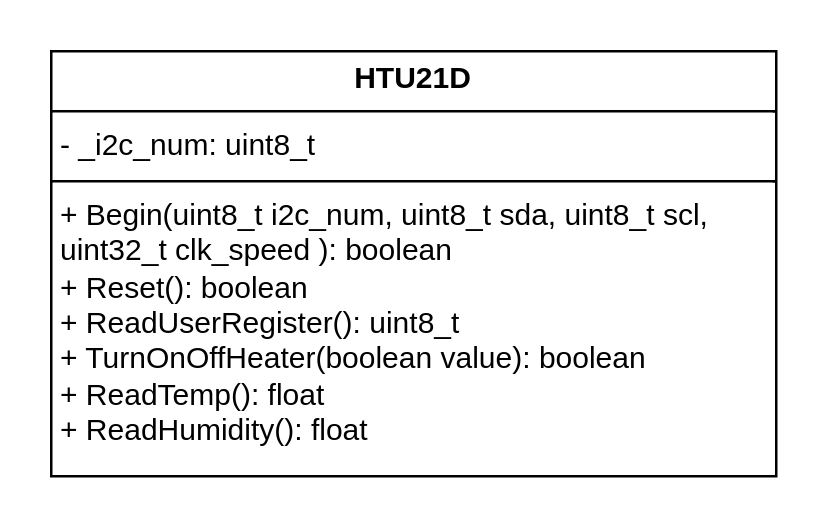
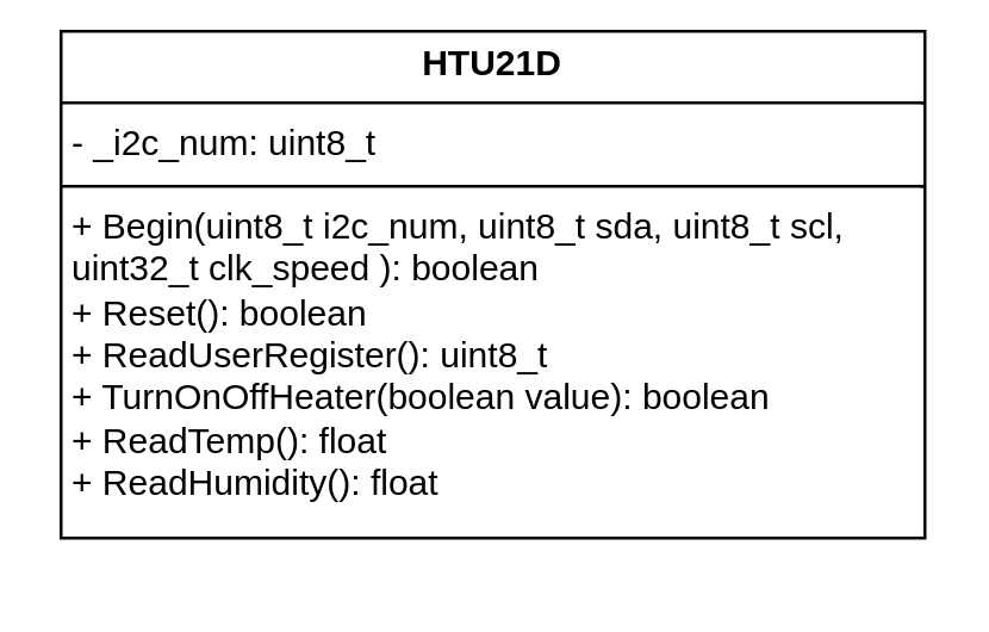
- <mxCell id="2" value="&lt;p style=&quot;margin:0px;margin-top:4px;text-align:center;&quot;&gt;&lt;b&gt;HTU21D&lt;/b&gt;&lt;/p&gt;&lt;hr size=&quot;1&quot; style=&quot;border-style:solid;&quot;&gt;&lt;p style=&quot;margin:0px;margin-left:4px;&quot;&gt;- _i2c_num: uint8_t&lt;/p&gt;&lt;hr size=&quot;1&quot; style=&quot;border-style:solid;&quot;&gt;&lt;p style=&quot;margin:0px;margin-left:4px;&quot;&gt;+ Begin(uint8_t i2c_num, uint8_t sda, uint8_t scl, uint32_t clk_speed ): boolean&lt;/p&gt;&lt;p style=&quot;margin:0px;margin-left:4px;&quot;&gt;+ Reset(): boolean&lt;/p&gt;&lt;p style=&quot;margin:0px;margin-left:4px;&quot;&gt;+ ReadUserRegister(): uint8_t&lt;/p&gt;&lt;p style=&quot;margin:0px;margin-left:4px;&quot;&gt;+ TurnOnOffHeater(boolean value): boolean&lt;/p&gt;&lt;p style=&quot;margin:0px;margin-left:4px;&quot;&gt;+ ReadTemp(): float&lt;/p&gt;&lt;p style=&quot;margin:0px;margin-left:4px;&quot;&gt;+ ReadHumidity(): float&lt;/p&gt;" style="verticalAlign=top;align=left;overflow=fill;html=1;whiteSpace=wrap;" vertex="1" parent="1"><mxGeometry x="20" y="20" width="290" height="170" as="geometry" /></mxCell>
+ <mxCell id="2" value="&lt;p style=&quot;margin:0px;margin-top:4px;text-align:center;&quot;&gt;&lt;b&gt;HTU21D&lt;/b&gt;&lt;/p&gt;&lt;hr size=&quot;1&quot; style=&quot;border-style:solid;&quot;&gt;&lt;p style=&quot;margin:0px;margin-left:4px;&quot;&gt;- _i2c_num: uint8_t&lt;/p&gt;&lt;hr size=&quot;1&quot; style=&quot;border-style:solid;&quot;&gt;&lt;p style=&quot;margin:0px;margin-left:4px;&quot;&gt;+ Begin(uint8_t i2c_num, uint8_t sda, uint8_t scl, uint32_t clk_speed ): boolean&lt;/p&gt;&lt;p style=&quot;margin:0px;margin-left:4px;&quot;&gt;+ Reset(): boolean&lt;/p&gt;&lt;p style=&quot;margin:0px;margin-left:4px;&quot;&gt;+ ReadUserRegister(): uint8_t&lt;/p&gt;&lt;p style=&quot;margin:0px;margin-left:4px;&quot;&gt;+ TurnOnOffHeater(boolean value): boolean&lt;/p&gt;&lt;p style=&quot;margin:0px;margin-left:4px;&quot;&gt;+ ReadTemp(): float&lt;/p&gt;&lt;p style=&quot;margin:0px;margin-left:4px;&quot;&gt;+ ReadHumidity(): float&lt;/p&gt;" style="verticalAlign=top;align=left;overflow=fill;html=1;whiteSpace=wrap;" vertex="1" parent="1"><mxGeometry x="20" y="10" width="290" height="170" as="geometry" /></mxCell>
